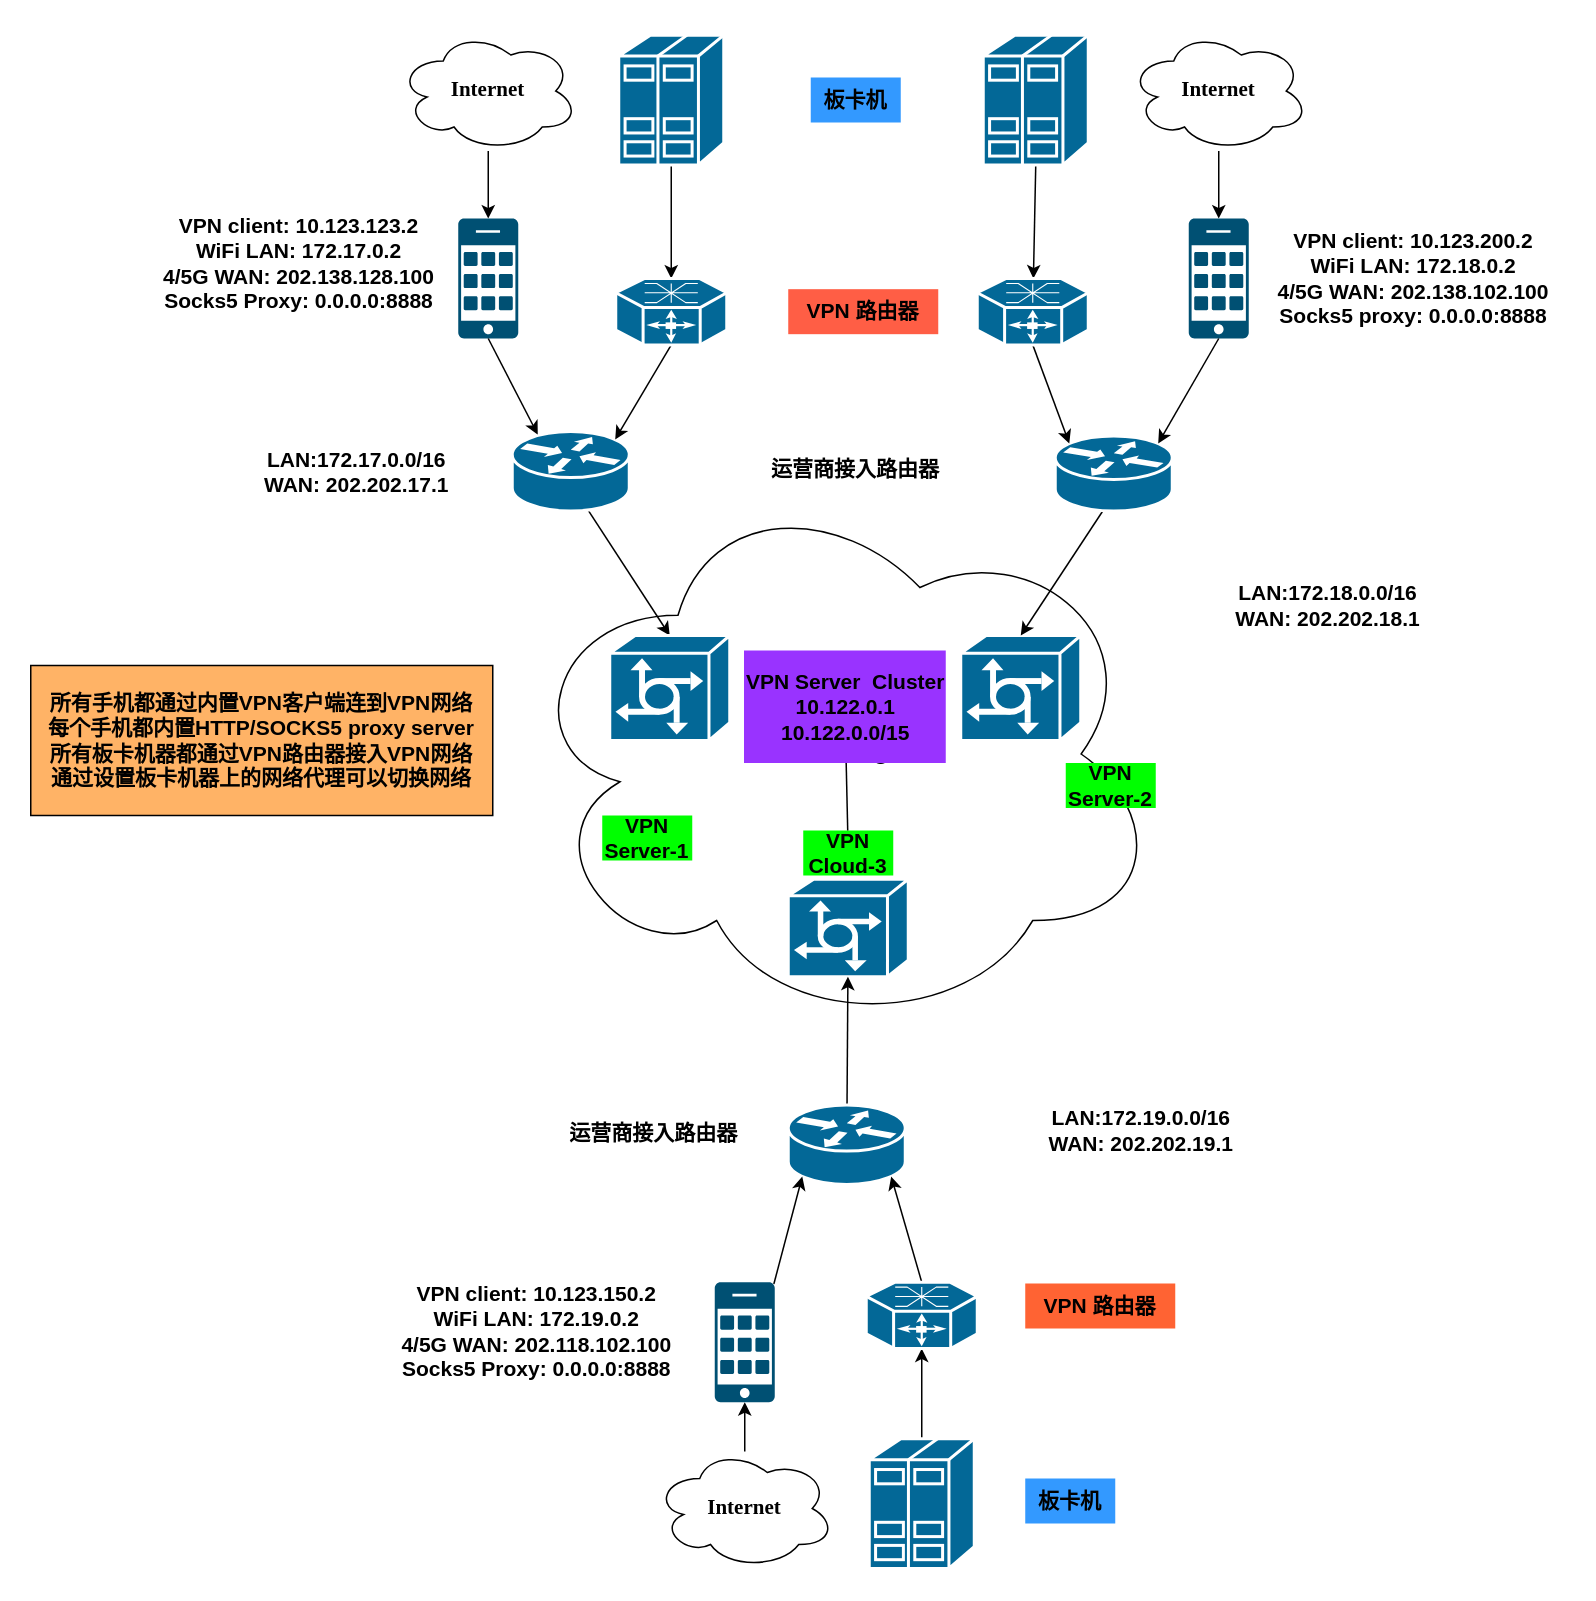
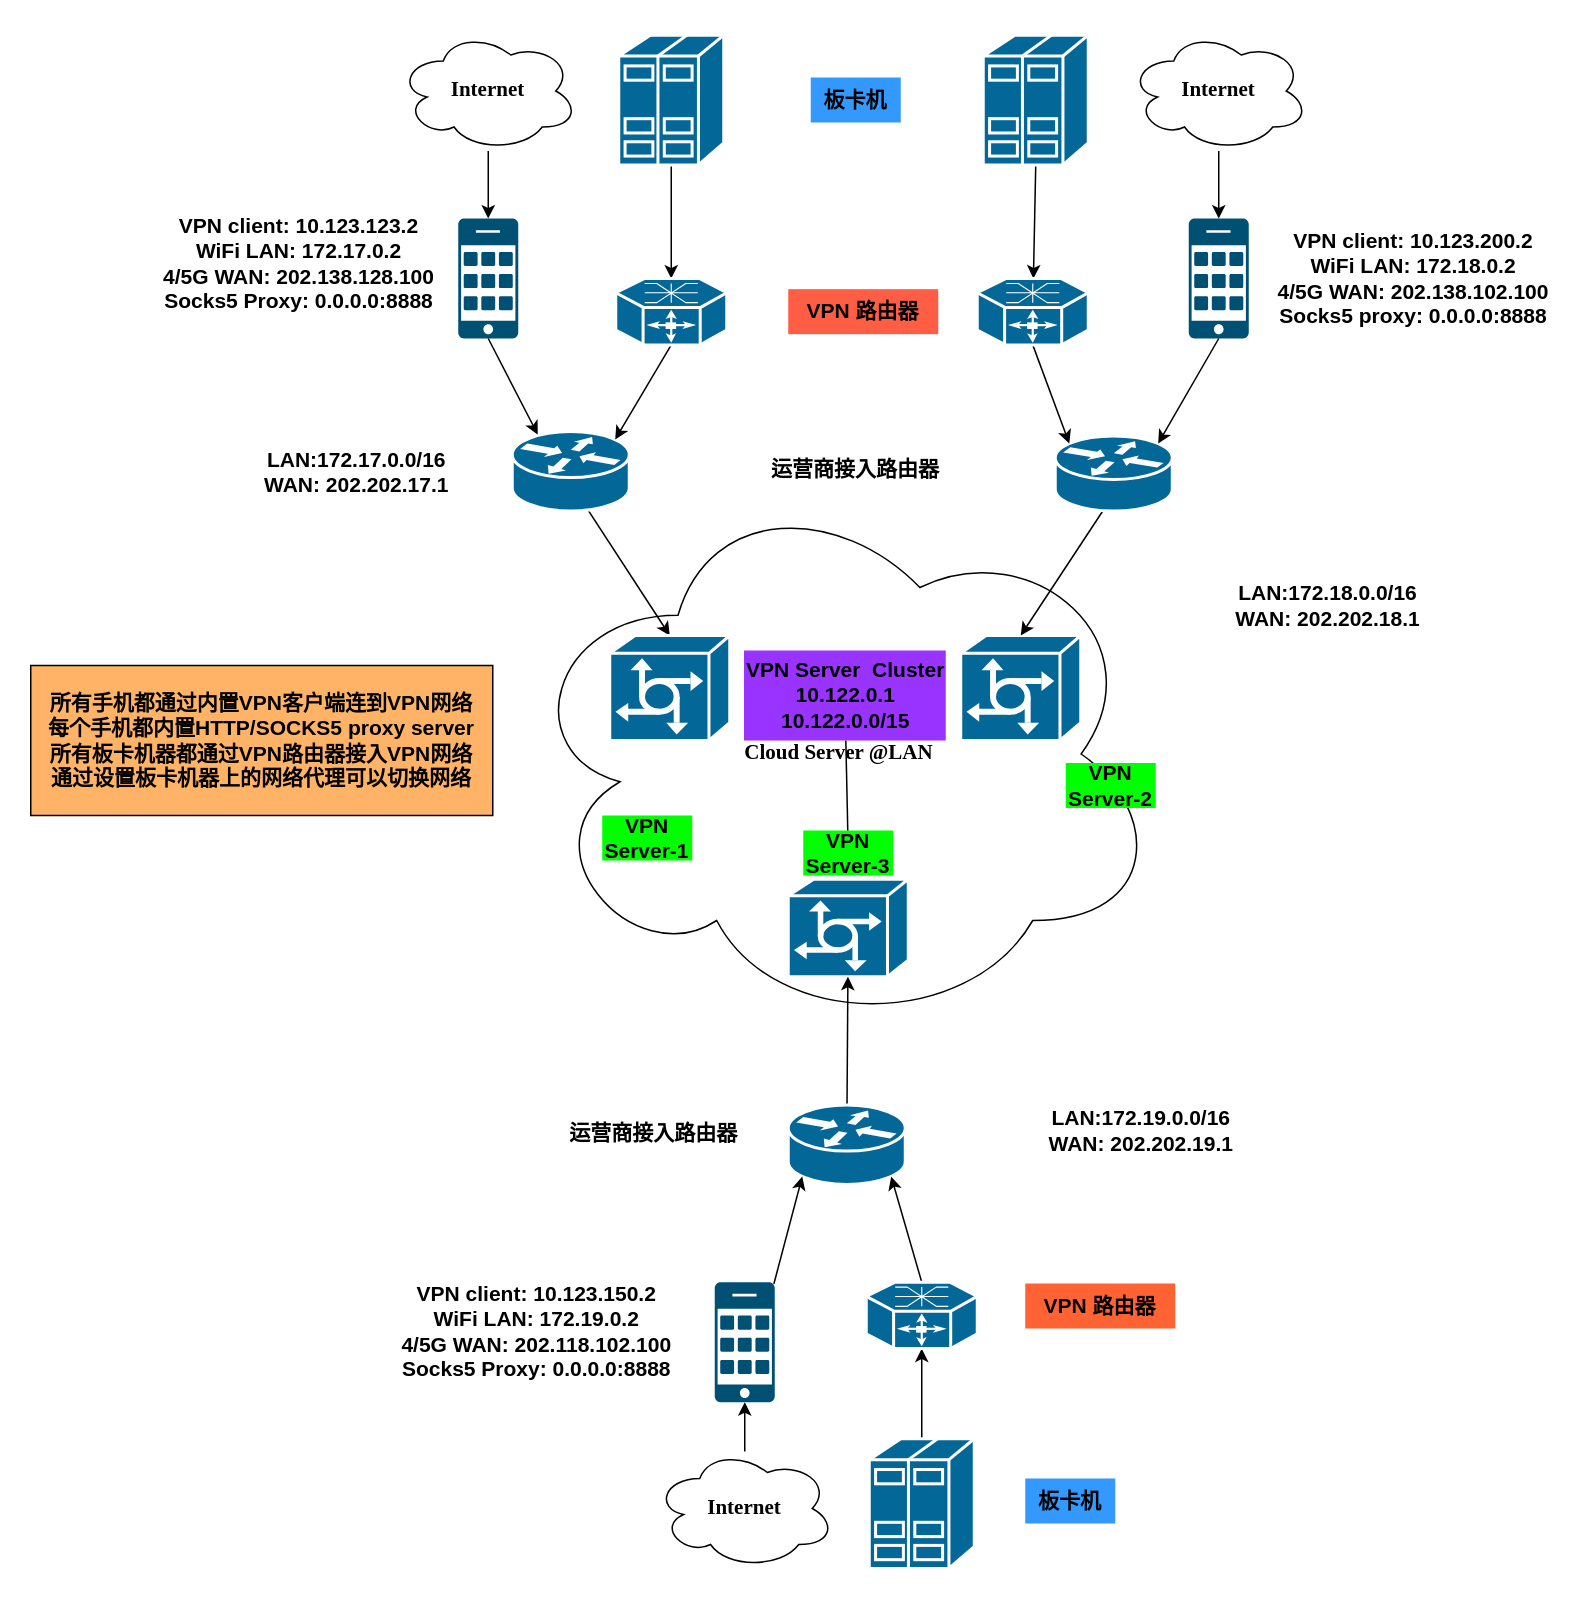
- <mxCell id="45" value="&lt;font style=&quot;font-size: 14px;&quot;&gt;&lt;b&gt;VPN Server&amp;nbsp; Cluster 10.122.0.1&lt;br&gt;10.122.0.0/15&lt;/b&gt;&lt;/font&gt;" style="text;strokeColor=none;align=center;fillColor=#9933FF;html=1;verticalAlign=middle;whiteSpace=wrap;rounded=0;" vertex="1" parent="1"><mxGeometry x="495.5" y="433" width="134.5" height="75" as="geometry" /></mxCell>
+ <mxCell id="45" value="&lt;font style=&quot;font-size: 14px;&quot;&gt;&lt;b&gt;VPN Server&amp;nbsp; Cluster 10.122.0.1&lt;br&gt;10.122.0.0/15&lt;/b&gt;&lt;/font&gt;" style="text;strokeColor=none;align=center;fillColor=#9933FF;html=1;verticalAlign=middle;whiteSpace=wrap;rounded=0;" vertex="1" parent="1"><mxGeometry x="495.5" y="433" width="134.5" height="60" as="geometry" /></mxCell>
- <mxCell id="2" value="&lt;font style=&quot;font-size: 14px;&quot;&gt;&lt;b&gt;Cloud Server @IDC&lt;/b&gt;&lt;/font&gt;" style="ellipse;shape=cloud;whiteSpace=wrap;html=1;rounded=0;shadow=0;comic=0;strokeWidth=1;fontFamily=Verdana;fontSize=12;" parent="1" vertex="1"><mxGeometry x="344" y="317" width="430" height="370" as="geometry" /></mxCell>
+ <mxCell id="2" value="&lt;font style=&quot;font-size: 14px;&quot;&gt;&lt;b&gt;Cloud Server @LAN&lt;/b&gt;&lt;/font&gt;" style="ellipse;shape=cloud;whiteSpace=wrap;html=1;rounded=0;shadow=0;comic=0;strokeWidth=1;fontFamily=Verdana;fontSize=12;" parent="1" vertex="1"><mxGeometry x="344" y="317" width="430" height="370" as="geometry" /></mxCell>
- <mxCell id="16" value="&lt;font style=&quot;font-size: 14px;&quot;&gt;&lt;b&gt;VPN Cloud-3&lt;/b&gt;&lt;/font&gt;" style="text;strokeColor=none;align=center;fillColor=#00FF00;html=1;verticalAlign=middle;whiteSpace=wrap;rounded=0;" vertex="1" parent="1"><mxGeometry x="535" y="553" width="60" height="30" as="geometry" /></mxCell>
+ <mxCell id="16" value="&lt;font style=&quot;font-size: 14px;&quot;&gt;&lt;b&gt;VPN Server-3&lt;/b&gt;&lt;/font&gt;" style="text;strokeColor=none;align=center;fillColor=#00FF00;html=1;verticalAlign=middle;whiteSpace=wrap;rounded=0;" vertex="1" parent="1"><mxGeometry x="535" y="553" width="60" height="30" as="geometry" /></mxCell>
